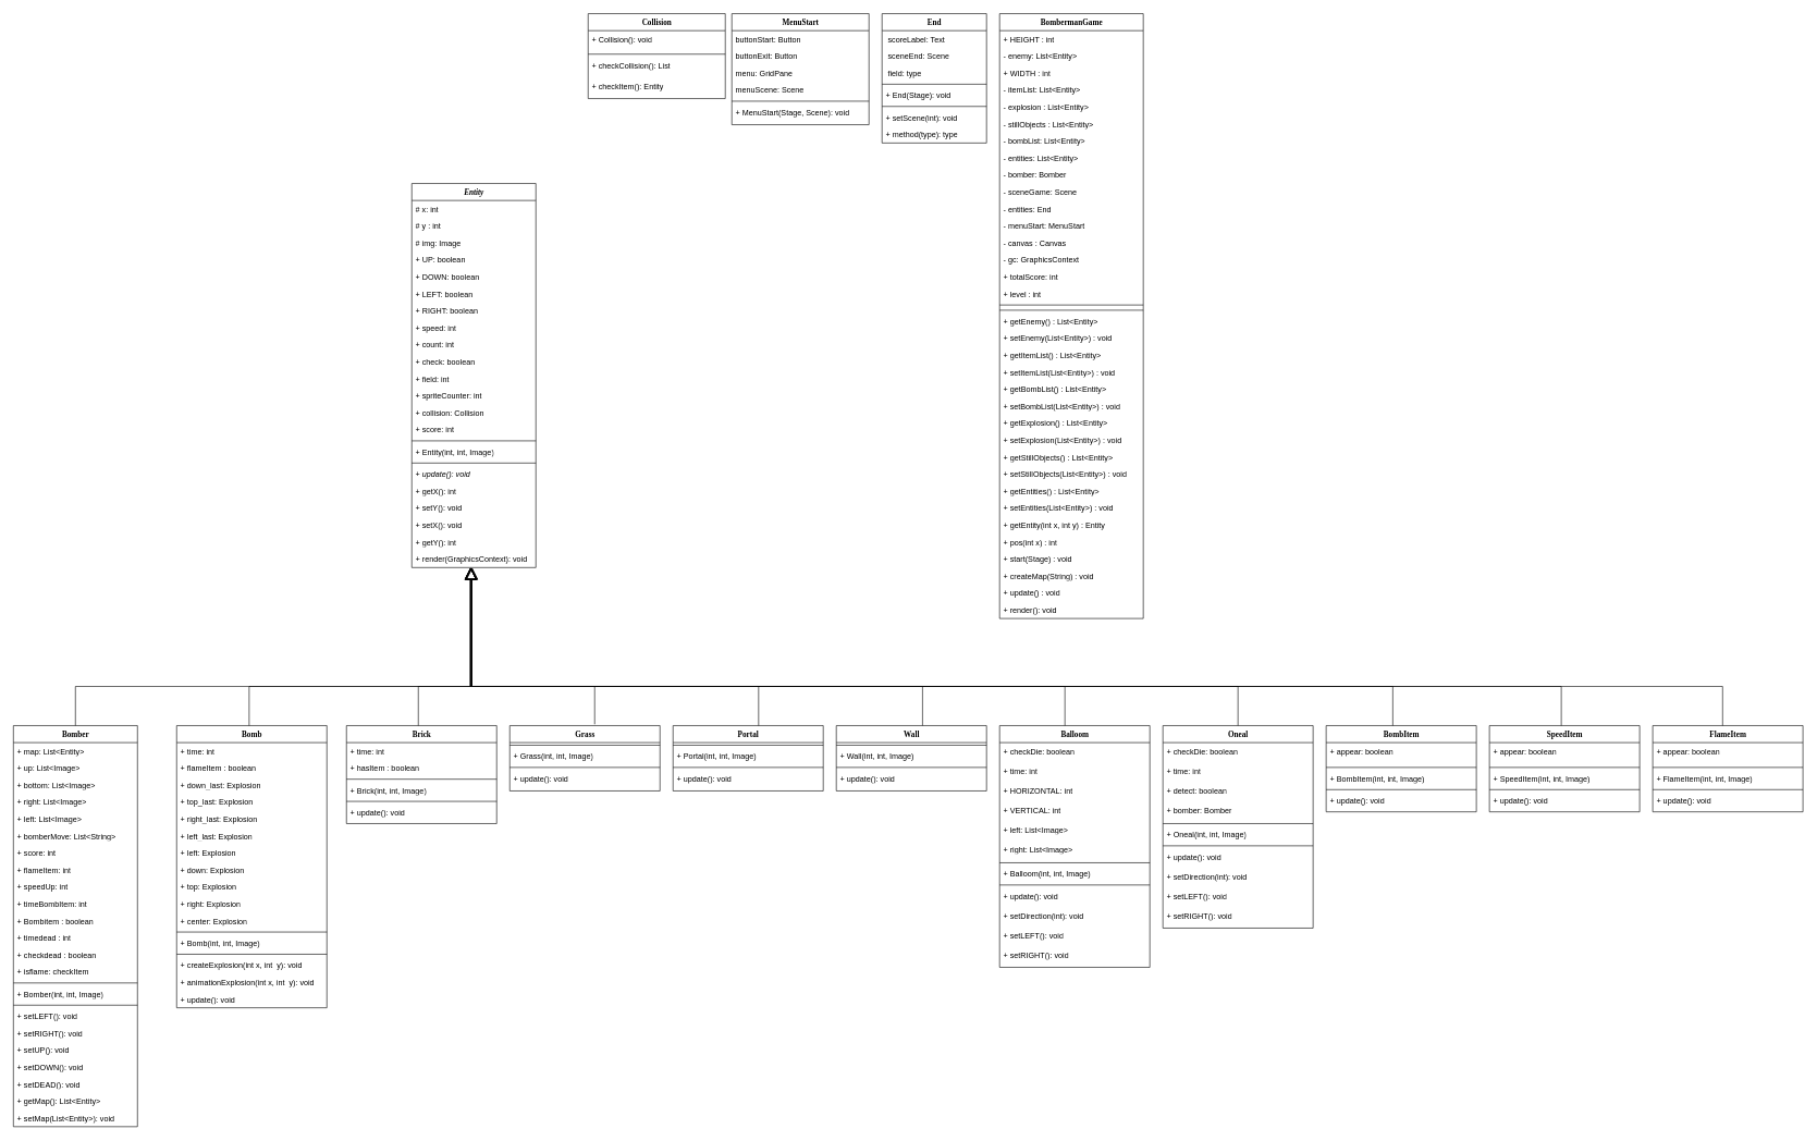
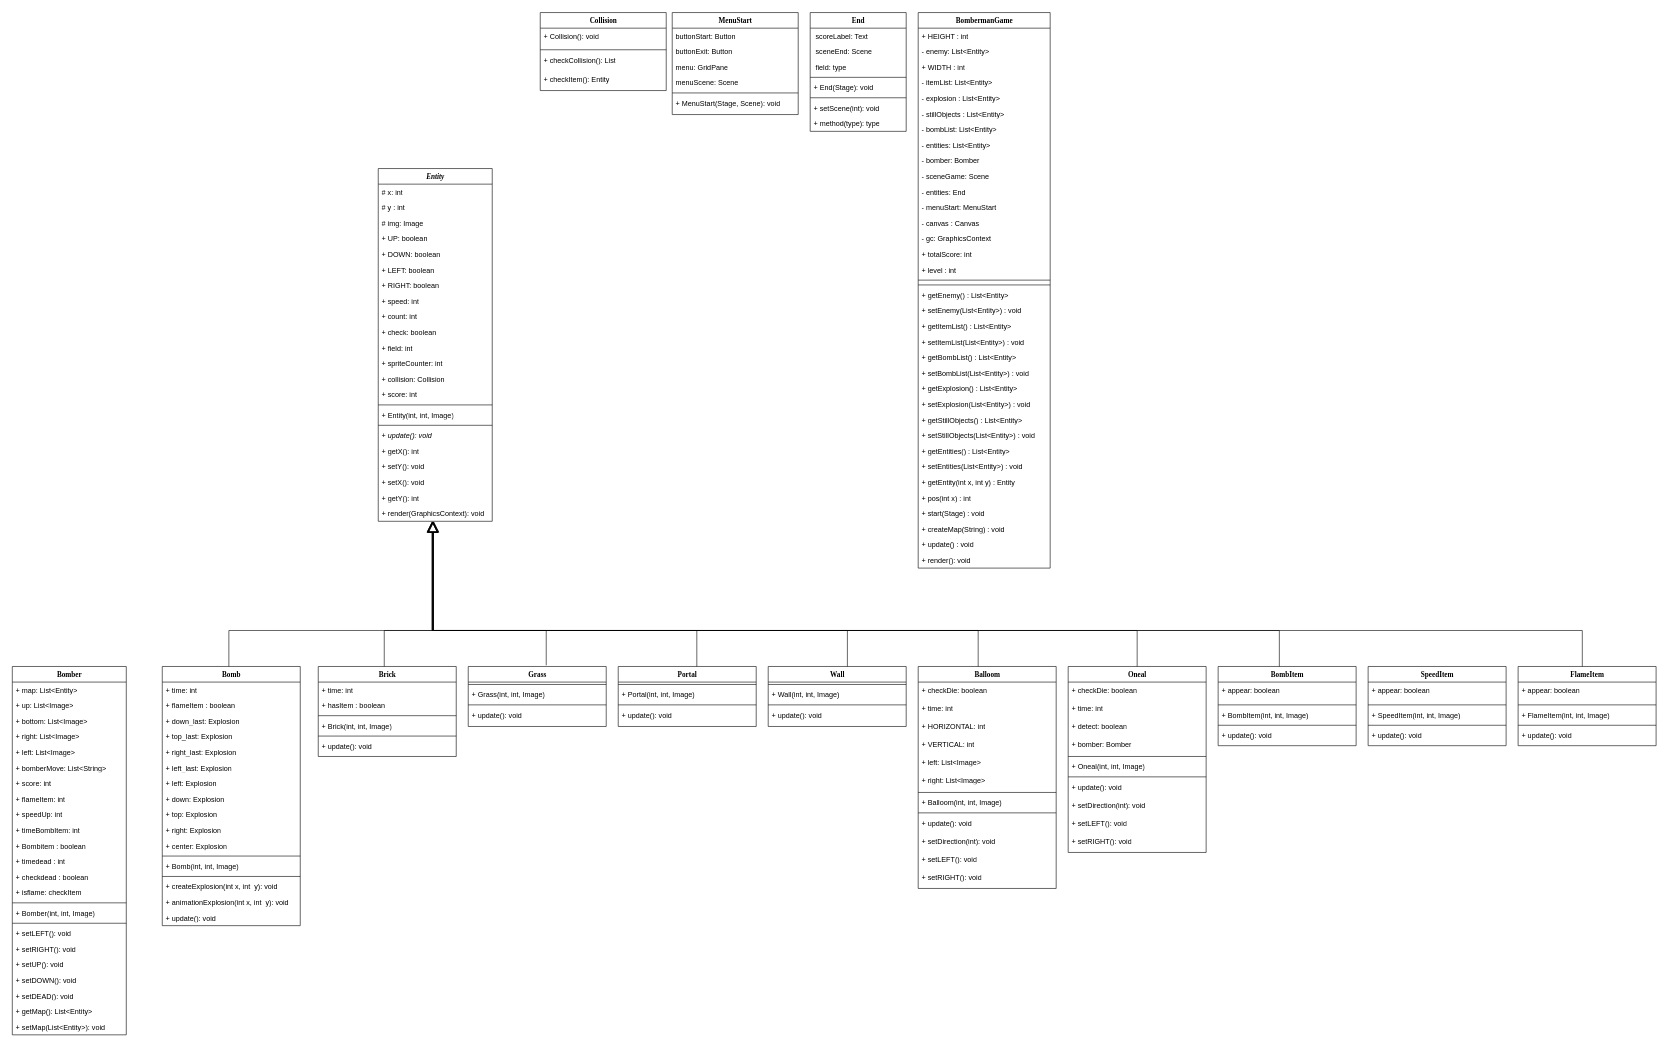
- <mxCell id="115" style="edgeStyle=orthogonalEdgeStyle;html=1;labelBackgroundColor=none;startFill=0;startSize=8;endArrow=block;endFill=0;endSize=16;fontFamily=Verdana;fontSize=12;rounded=0;" parent="1" source="42" target="2" edge="1"><mxGeometry relative="1" as="geometry"><mxPoint x="30.04" y="850.002" as="sourcePoint" /><mxPoint x="720" y="1085.01" as="targetPoint" /><Array as="points"><mxPoint x="115" y="1050" /><mxPoint x="720" y="1050" /></Array></mxGeometry></mxCell>
- <mxCell id="164" style="edgeStyle=orthogonalEdgeStyle;html=1;labelBackgroundColor=none;startFill=0;startSize=8;endArrow=block;endFill=0;endSize=16;fontFamily=Verdana;fontSize=12;rounded=0;" edge="1" parent="1" source="151" target="2"><mxGeometry relative="1" as="geometry"><mxPoint x="2390" y="1110" as="sourcePoint" /><mxPoint x="980" y="868" as="targetPoint" /><Array as="points"><mxPoint x="2390" y="1050" /><mxPoint x="720" y="1050" /></Array></mxGeometry></mxCell>
